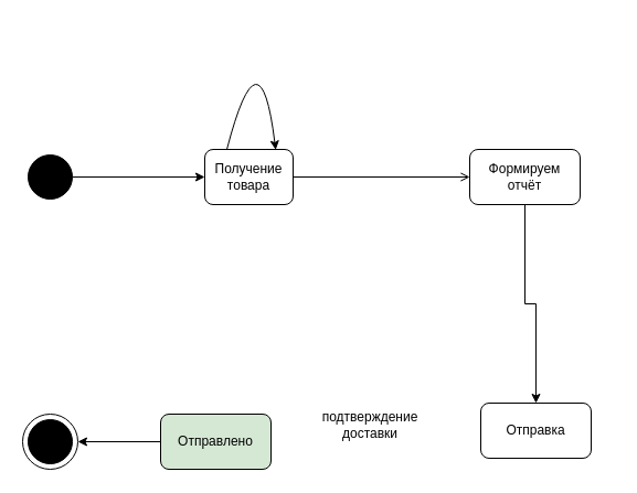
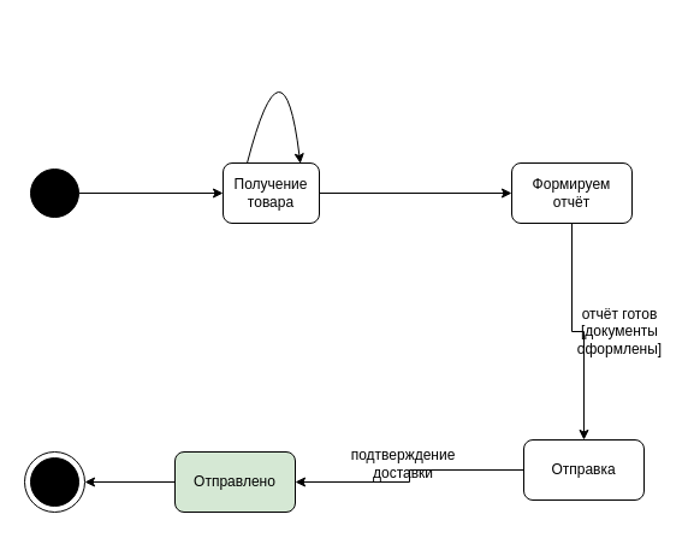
- <mxCell id="6" style="edgeStyle=orthogonalEdgeStyle;rounded=0;orthogonalLoop=1;jettySize=auto;html=1;entryX=0;entryY=0.5;entryDx=0;entryDy=0;endArrow=open;" edge="1" parent="1" source="7" target="9"><mxGeometry relative="1" as="geometry" /></mxCell>
+ <mxCell id="6" style="edgeStyle=orthogonalEdgeStyle;rounded=0;orthogonalLoop=1;jettySize=auto;html=1;entryX=0;entryY=0.5;entryDx=0;entryDy=0;" edge="1" parent="1" source="7" target="9"><mxGeometry relative="1" as="geometry" /></mxCell>
+ <mxCell id="15" value="отчёт готов [документы оформлены]" style="text;html=1;strokeColor=none;fillColor=none;align=center;verticalAlign=middle;whiteSpace=wrap;rounded=0;" vertex="1" parent="1"><mxGeometry x="475" y="260" width="80" height="30" as="geometry" /></mxCell>
+ <mxCell id="10" style="edgeStyle=orthogonalEdgeStyle;rounded=0;orthogonalLoop=1;jettySize=auto;html=1;entryX=1;entryY=0.5;entryDx=0;entryDy=0;" edge="1" parent="1" source="11" target="13"><mxGeometry relative="1" as="geometry" /></mxCell>
